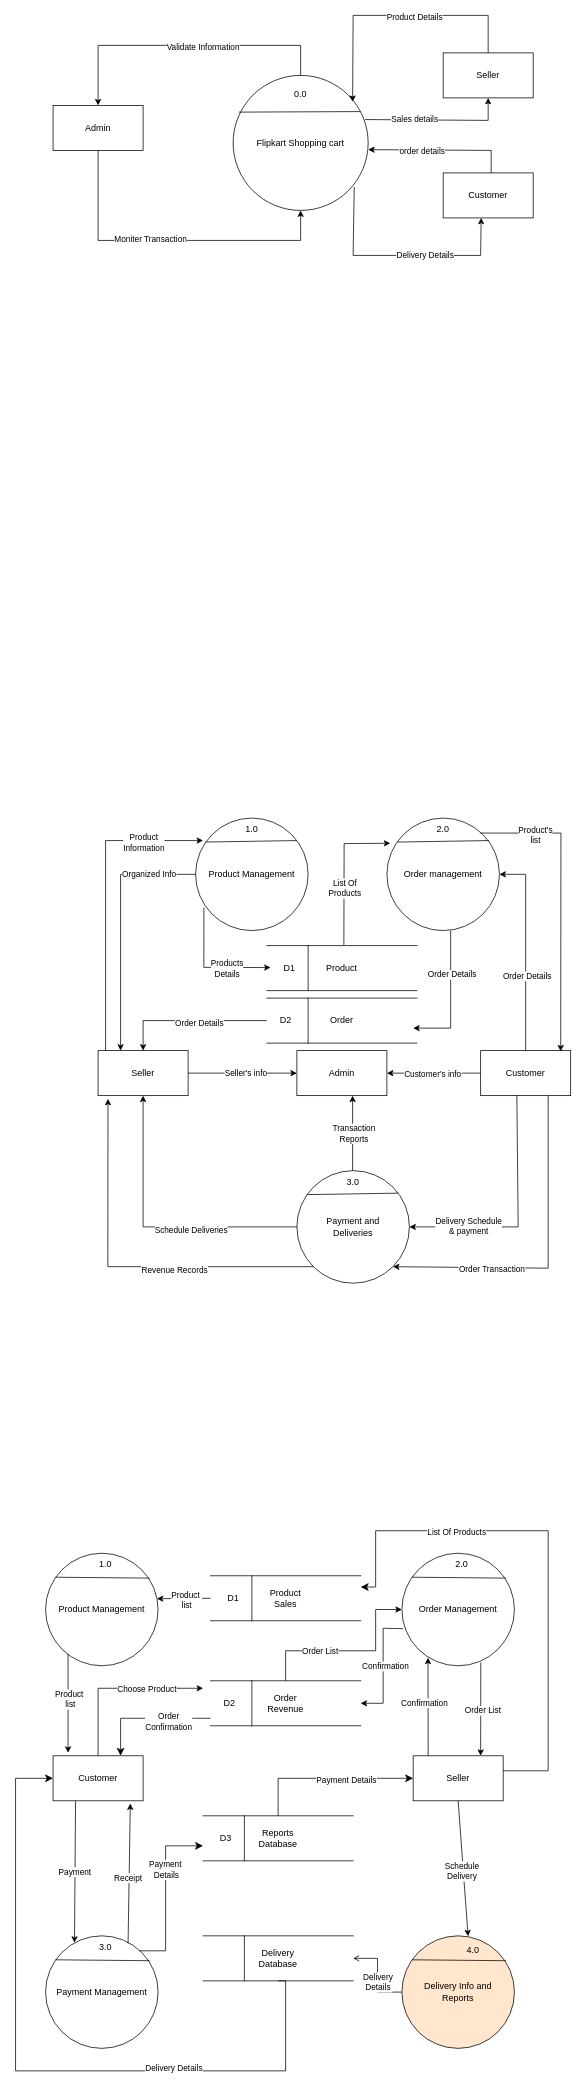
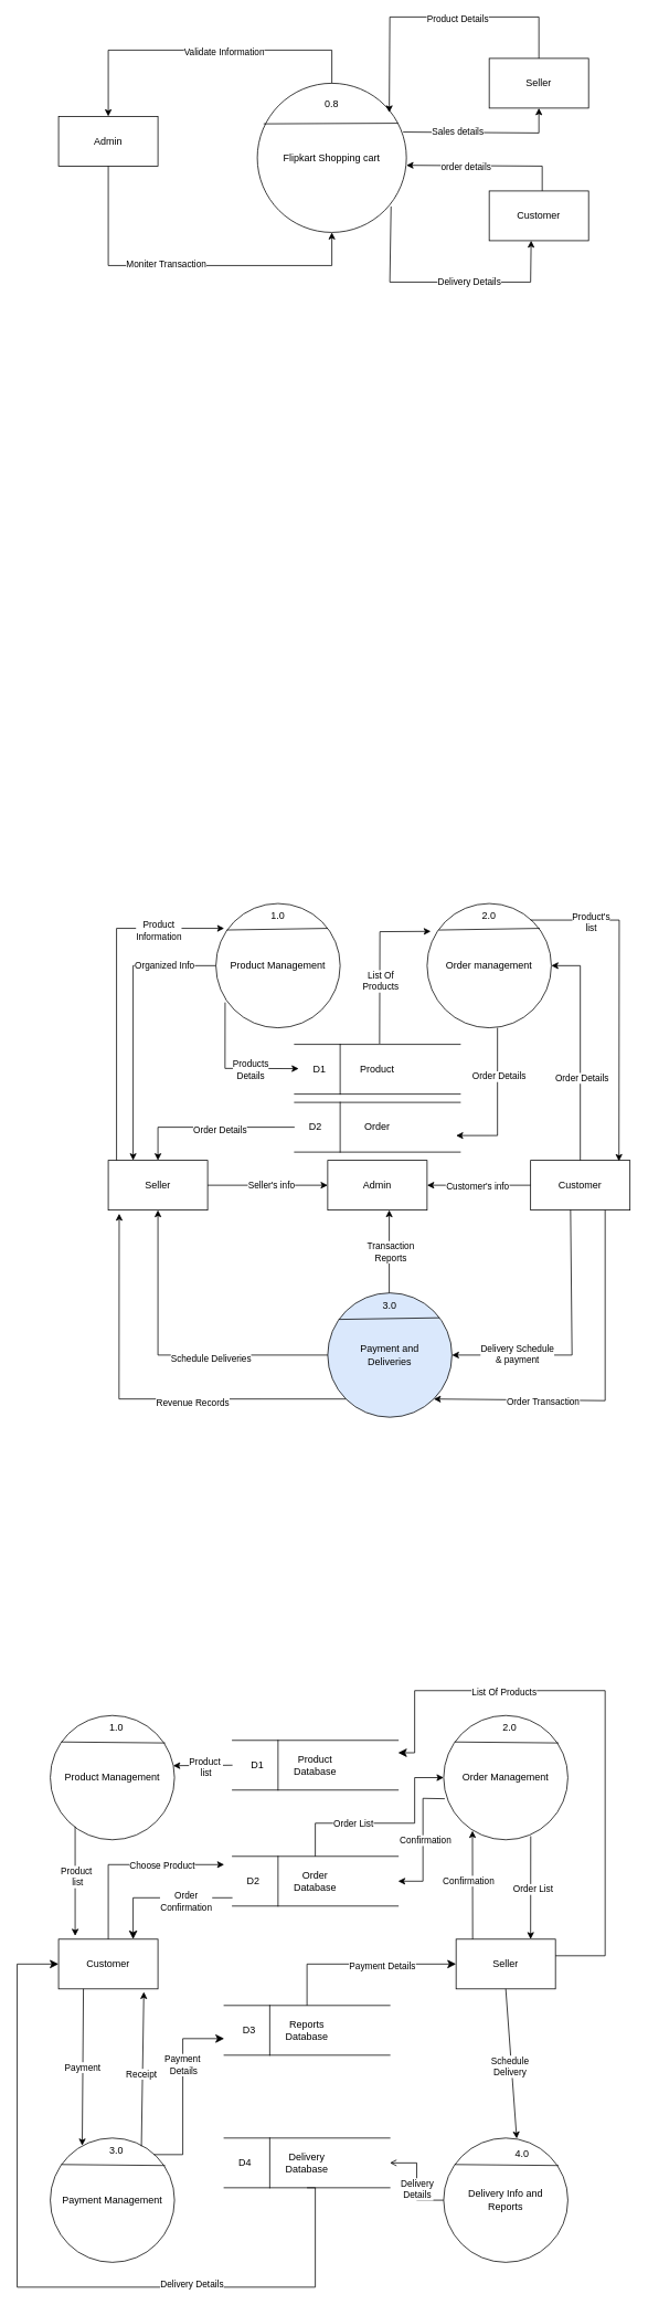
- <mxCell id="23" value="0.0" style="text;html=1;strokeColor=none;fillColor=none;align=center;verticalAlign=middle;whiteSpace=wrap;rounded=0;" vertex="1" parent="1"><mxGeometry x="370" y="110" width="60" height="30" as="geometry" /></mxCell>
+ <mxCell id="23" value="0.8" style="text;html=1;strokeColor=none;fillColor=none;align=center;verticalAlign=middle;whiteSpace=wrap;rounded=0;" vertex="1" parent="1"><mxGeometry x="370" y="110" width="60" height="30" as="geometry" /></mxCell>
- <mxCell id="59" value="Payment and &lt;br&gt;Deliveries" style="ellipse;whiteSpace=wrap;html=1;aspect=fixed;" vertex="1" parent="1"><mxGeometry x="395" y="1560" width="150" height="150" as="geometry" /></mxCell>
+ <mxCell id="59" value="Payment and &lt;br&gt;Deliveries" style="ellipse;whiteSpace=wrap;html=1;aspect=fixed;fillColor=#dae8fc;" vertex="1" parent="1"><mxGeometry x="395" y="1560" width="150" height="150" as="geometry" /></mxCell>
- <mxCell id="88" value="Product &lt;br&gt;Sales" style="shape=partialRectangle;whiteSpace=wrap;html=1;top=0;bottom=0;fillColor=none;direction=south;" vertex="1" parent="1"><mxGeometry x="280" y="2100" width="200" height="60" as="geometry" /></mxCell>
+ <mxCell id="88" value="Product &lt;br&gt;Database" style="shape=partialRectangle;whiteSpace=wrap;html=1;top=0;bottom=0;fillColor=none;direction=south;" vertex="1" parent="1"><mxGeometry x="280" y="2100" width="200" height="60" as="geometry" /></mxCell>
- <mxCell id="89" value="Order &lt;br&gt;Revenue" style="shape=partialRectangle;whiteSpace=wrap;html=1;top=0;bottom=0;fillColor=none;direction=south;" vertex="1" parent="1"><mxGeometry x="280" y="2240" width="200" height="60" as="geometry" /></mxCell>
+ <mxCell id="89" value="Order &lt;br&gt;Database" style="shape=partialRectangle;whiteSpace=wrap;html=1;top=0;bottom=0;fillColor=none;direction=south;" vertex="1" parent="1"><mxGeometry x="280" y="2240" width="200" height="60" as="geometry" /></mxCell>
+ <mxCell id="95" value="D4" style="text;html=1;align=center;verticalAlign=middle;resizable=0;points=[];autosize=1;strokeColor=none;fillColor=none;" vertex="1" parent="1"><mxGeometry x="275" y="2595" width="40" height="30" as="geometry" /></mxCell>
- <mxCell id="76" value="Delivery Info and &lt;br&gt;Reports" style="ellipse;whiteSpace=wrap;html=1;aspect=fixed;fillColor=#ffe6cc;" vertex="1" parent="1"><mxGeometry x="535" y="2580" width="150" height="150" as="geometry" /></mxCell>
+ <mxCell id="76" value="Delivery Info and &lt;br&gt;Reports" style="ellipse;whiteSpace=wrap;html=1;aspect=fixed;" vertex="1" parent="1"><mxGeometry x="535" y="2580" width="150" height="150" as="geometry" /></mxCell>
